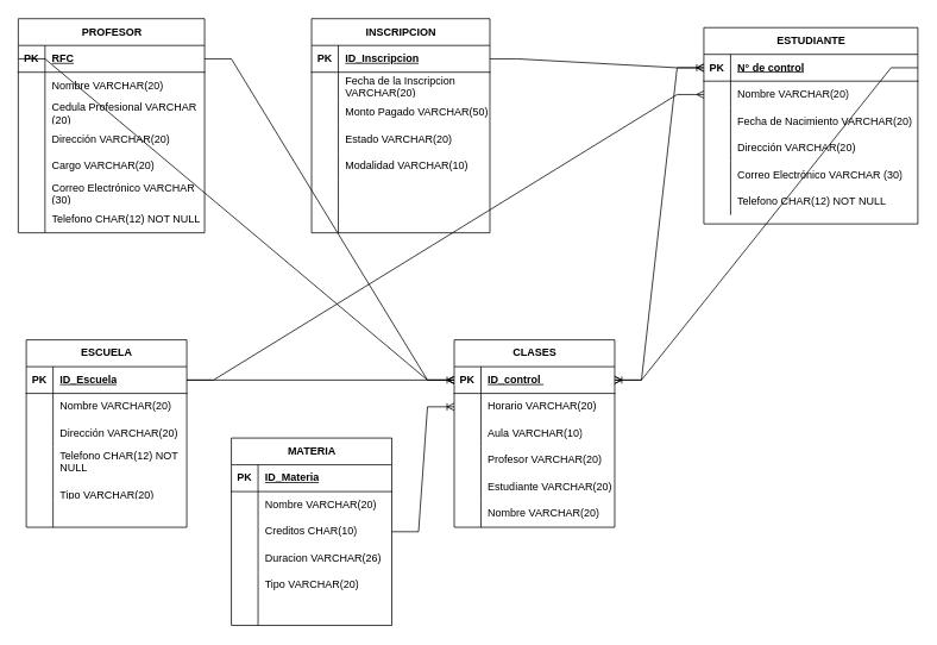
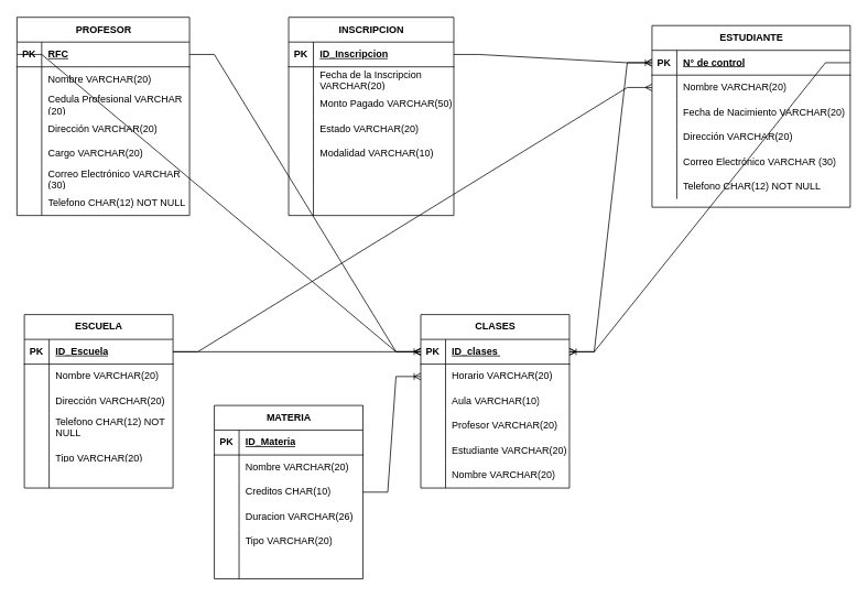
- <mxCell id="65" value="ID_control&amp;nbsp;" style="shape=partialRectangle;connectable=0;fillColor=none;top=0;left=0;bottom=0;right=0;align=left;spacingLeft=6;fontStyle=5;overflow=hidden;whiteSpace=wrap;html=1;" parent="63" vertex="1"><mxGeometry x="30" width="150" height="30" as="geometry"><mxRectangle width="150" height="30" as="alternateBounds" /></mxGeometry></mxCell>
+ <mxCell id="65" value="ID_clases&amp;nbsp;" style="shape=partialRectangle;connectable=0;fillColor=none;top=0;left=0;bottom=0;right=0;align=left;spacingLeft=6;fontStyle=5;overflow=hidden;whiteSpace=wrap;html=1;" parent="63" vertex="1"><mxGeometry x="30" width="150" height="30" as="geometry"><mxRectangle width="150" height="30" as="alternateBounds" /></mxGeometry></mxCell>
